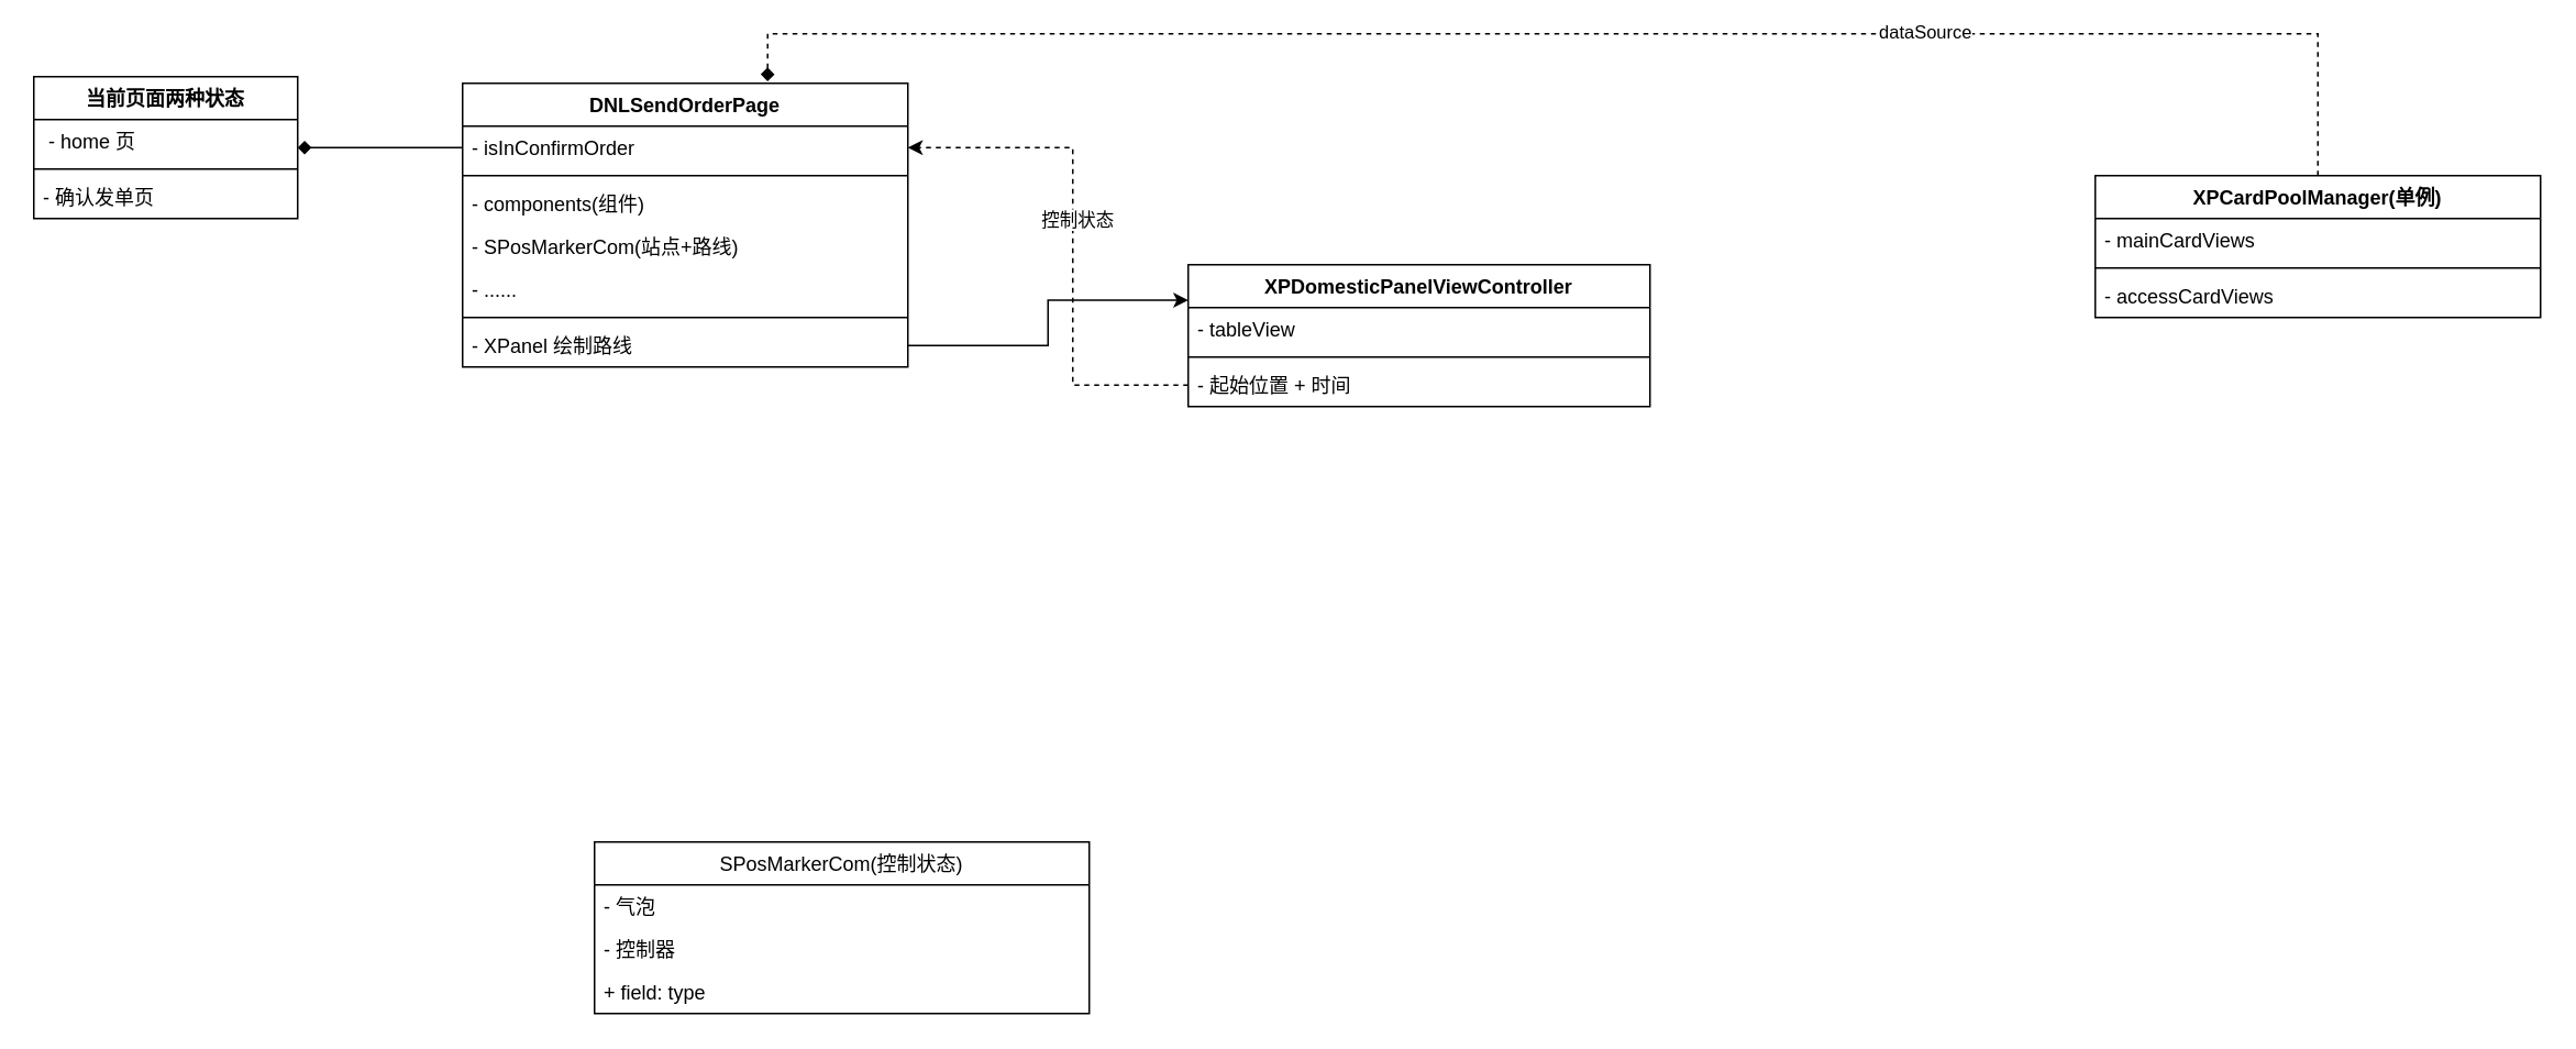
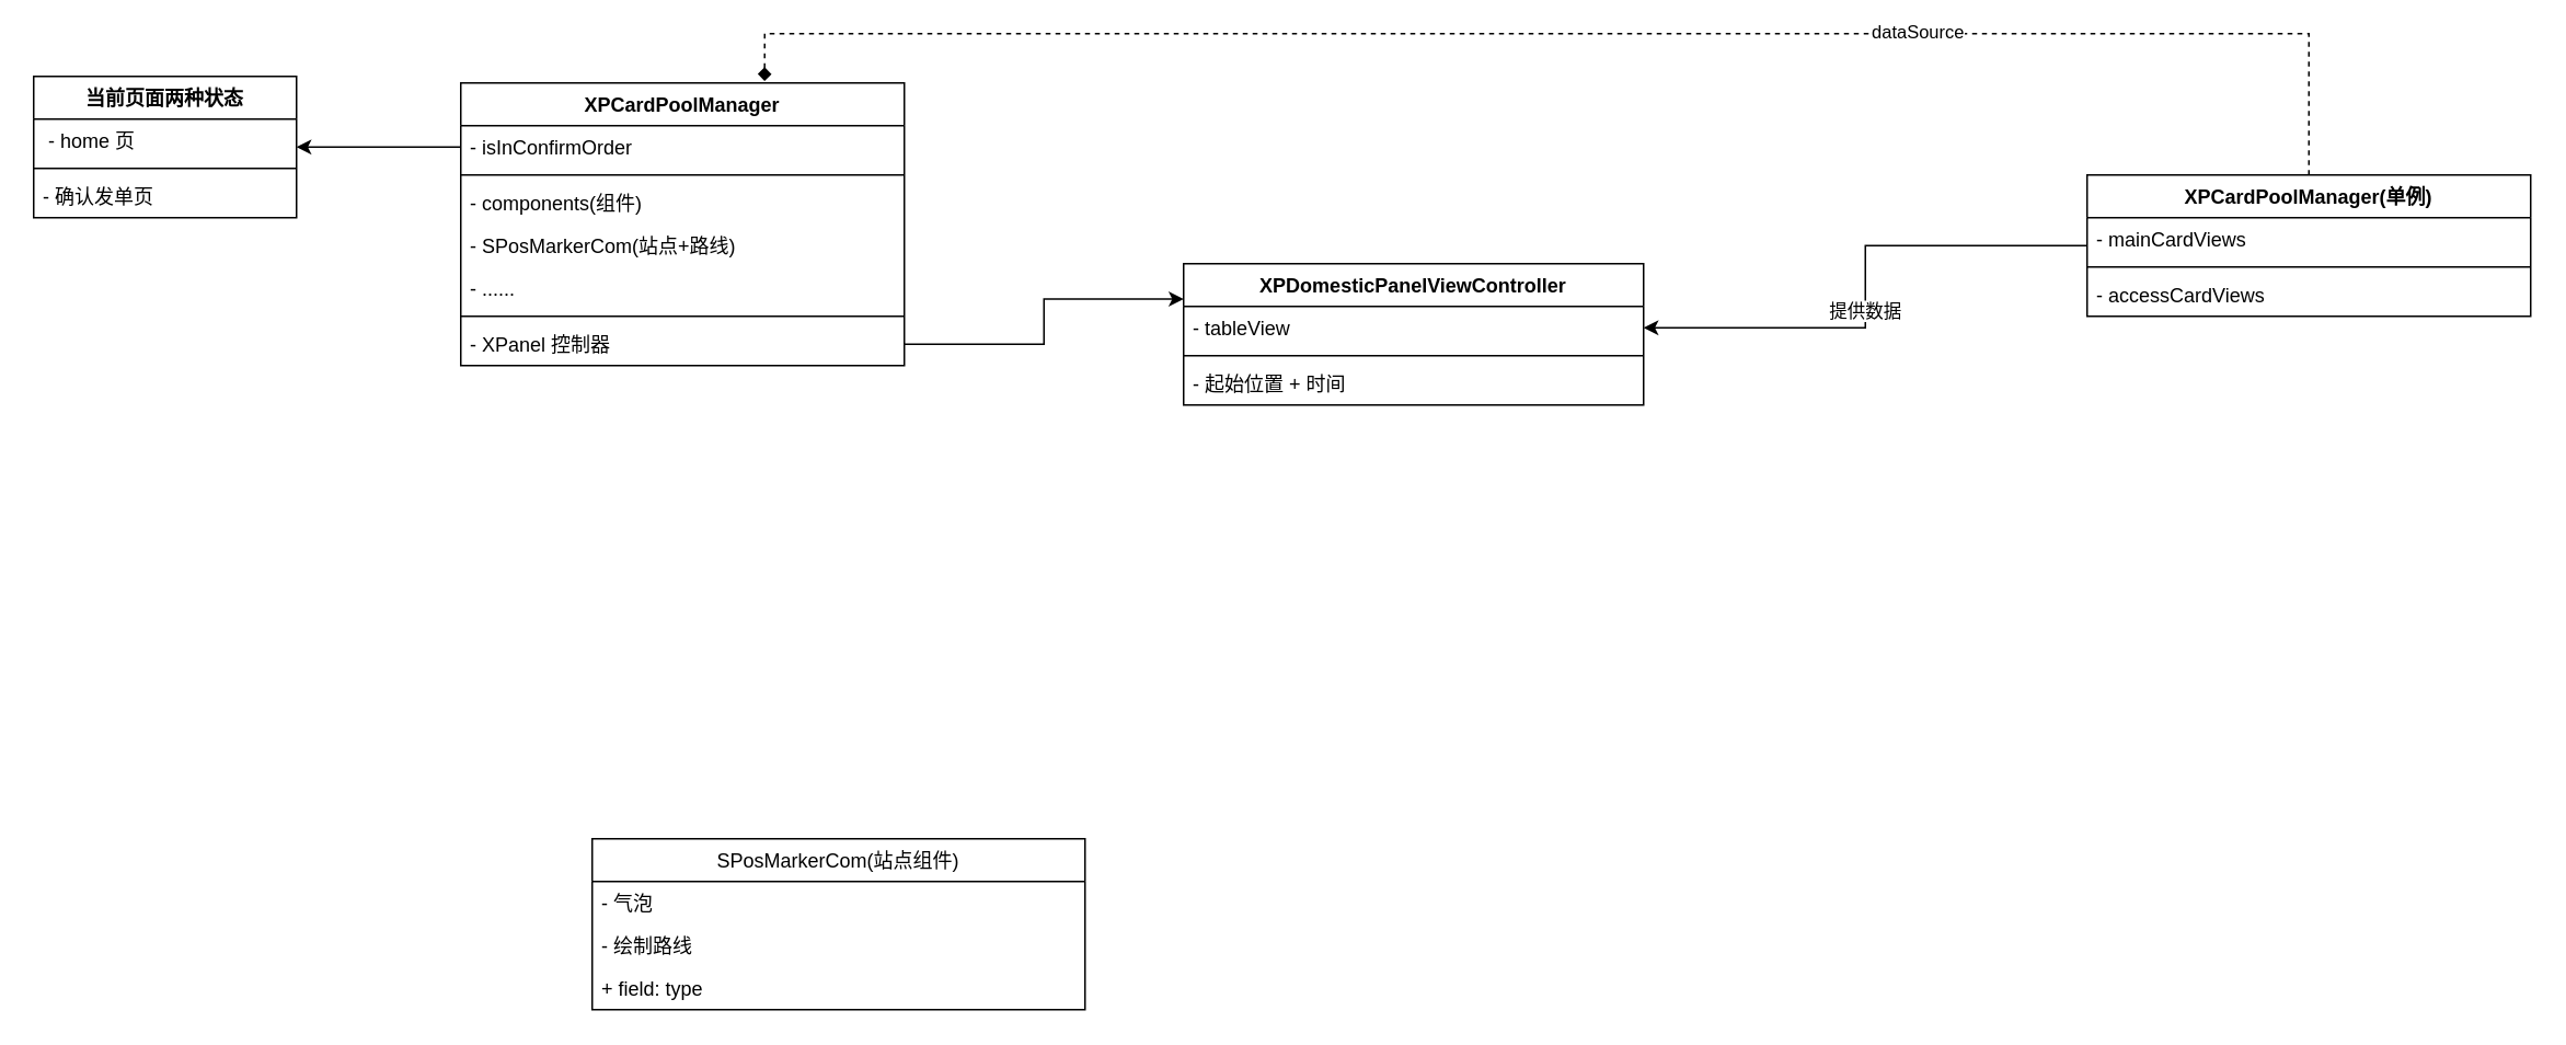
- <mxCell id="2" value="DNLSendOrderPage" style="swimlane;fontStyle=1;align=center;verticalAlign=top;childLayout=stackLayout;horizontal=1;startSize=26;horizontalStack=0;resizeParent=1;resizeParentMax=0;resizeLast=0;collapsible=1;marginBottom=0;" vertex="1" parent="1"><mxGeometry x="280" y="50" width="270" height="172" as="geometry" /></mxCell>
+ <mxCell id="2" value="XPCardPoolManager" style="swimlane;fontStyle=1;align=center;verticalAlign=top;childLayout=stackLayout;horizontal=1;startSize=26;horizontalStack=0;resizeParent=1;resizeParentMax=0;resizeLast=0;collapsible=1;marginBottom=0;" vertex="1" parent="1"><mxGeometry x="280" y="50" width="270" height="172" as="geometry" /></mxCell>
- <mxCell id="14" style="edgeStyle=orthogonalEdgeStyle;rounded=0;orthogonalLoop=1;jettySize=auto;html=1;exitX=0;exitY=0.5;exitDx=0;exitDy=0;endArrow=diamond;" edge="1" parent="1" source="3" target="10"><mxGeometry relative="1" as="geometry" /></mxCell>
+ <mxCell id="14" style="edgeStyle=orthogonalEdgeStyle;rounded=0;orthogonalLoop=1;jettySize=auto;html=1;exitX=0;exitY=0.5;exitDx=0;exitDy=0;" edge="1" parent="1" source="3" target="10"><mxGeometry relative="1" as="geometry" /></mxCell>
- <mxCell id="28" style="edgeStyle=orthogonalEdgeStyle;rounded=0;orthogonalLoop=1;jettySize=auto;html=1;entryX=1;entryY=0.5;entryDx=0;entryDy=0;dashed=1;" edge="1" parent="1" source="18" target="3"><mxGeometry relative="1" as="geometry"><Array as="points"><mxPoint x="650" y="233" /><mxPoint x="650" y="89" /></Array></mxGeometry></mxCell>
- <mxCell id="29" value="控制状态" style="edgeLabel;html=1;align=center;verticalAlign=middle;resizable=0;points=[];" vertex="1" connectable="0" parent="28"><mxGeometry x="0.086" y="-2" relative="1" as="geometry"><mxPoint as="offset" /></mxGeometry></mxCell>
+ <mxCell id="20" style="edgeStyle=orthogonalEdgeStyle;rounded=0;orthogonalLoop=1;jettySize=auto;html=1;entryX=1;entryY=0.5;entryDx=0;entryDy=0;" edge="1" parent="1" source="24" target="16"><mxGeometry relative="1" as="geometry" /></mxCell>
+ <mxCell id="21" value="提供数据" style="edgeLabel;html=1;align=center;verticalAlign=middle;resizable=0;points=[];" vertex="1" connectable="0" parent="20"><mxGeometry x="0.087" y="-1" relative="1" as="geometry"><mxPoint as="offset" /></mxGeometry></mxCell>
- <mxCell id="9" value="- XPanel 绘制路线" style="text;strokeColor=none;fillColor=none;align=left;verticalAlign=top;spacingLeft=4;spacingRight=4;overflow=hidden;rotatable=0;points=[[0,0.5],[1,0.5]];portConstraint=eastwest;" vertex="1" parent="2"><mxGeometry y="146" width="270" height="26" as="geometry" /></mxCell>
+ <mxCell id="9" value="- XPanel 控制器" style="text;strokeColor=none;fillColor=none;align=left;verticalAlign=top;spacingLeft=4;spacingRight=4;overflow=hidden;rotatable=0;points=[[0,0.5],[1,0.5]];portConstraint=eastwest;" vertex="1" parent="2"><mxGeometry y="146" width="270" height="26" as="geometry" /></mxCell>
- <mxCell id="30" value="SPosMarkerCom(控制状态)" style="swimlane;fontStyle=0;childLayout=stackLayout;horizontal=1;startSize=26;fillColor=none;horizontalStack=0;resizeParent=1;resizeParentMax=0;resizeLast=0;collapsible=1;marginBottom=0;" vertex="1" parent="1"><mxGeometry x="360" y="510" width="300" height="104" as="geometry" /></mxCell>
+ <mxCell id="30" value="SPosMarkerCom(站点组件)" style="swimlane;fontStyle=0;childLayout=stackLayout;horizontal=1;startSize=26;fillColor=none;horizontalStack=0;resizeParent=1;resizeParentMax=0;resizeLast=0;collapsible=1;marginBottom=0;" vertex="1" parent="1"><mxGeometry x="360" y="510" width="300" height="104" as="geometry" /></mxCell>
- <mxCell id="32" value="- 控制器" style="text;strokeColor=none;fillColor=none;align=left;verticalAlign=top;spacingLeft=4;spacingRight=4;overflow=hidden;rotatable=0;points=[[0,0.5],[1,0.5]];portConstraint=eastwest;" vertex="1" parent="30"><mxGeometry y="52" width="300" height="26" as="geometry" /></mxCell>
+ <mxCell id="32" value="- 绘制路线" style="text;strokeColor=none;fillColor=none;align=left;verticalAlign=top;spacingLeft=4;spacingRight=4;overflow=hidden;rotatable=0;points=[[0,0.5],[1,0.5]];portConstraint=eastwest;" vertex="1" parent="30"><mxGeometry y="52" width="300" height="26" as="geometry" /></mxCell>
